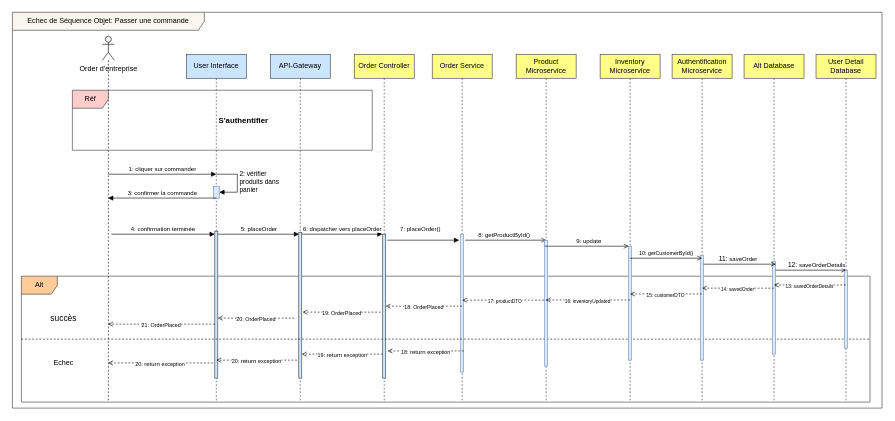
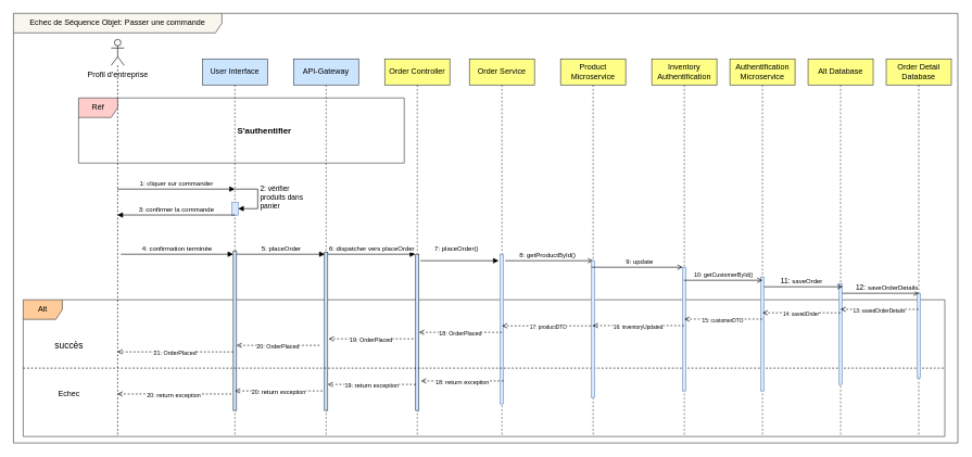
- <mxCell id="28" value="Inventory Microservice" style="shape=umlLifeline;perimeter=lifelinePerimeter;whiteSpace=wrap;html=1;container=1;dropTarget=0;collapsible=0;recursiveResize=0;outlineConnect=0;portConstraint=eastwest;newEdgeStyle={&quot;curved&quot;:0,&quot;rounded&quot;:0};fillColor=#ffff88;strokeColor=#36393d;" parent="1" vertex="1"><mxGeometry x="1000" y="90" width="100" height="580" as="geometry" /></mxCell>
+ <mxCell id="28" value="Inventory Authentification" style="shape=umlLifeline;perimeter=lifelinePerimeter;whiteSpace=wrap;html=1;container=1;dropTarget=0;collapsible=0;recursiveResize=0;outlineConnect=0;portConstraint=eastwest;newEdgeStyle={&quot;curved&quot;:0,&quot;rounded&quot;:0};fillColor=#ffff88;strokeColor=#36393d;" parent="1" vertex="1"><mxGeometry x="1000" y="90" width="100" height="580" as="geometry" /></mxCell>
- <mxCell id="36" value="User Detail Database" style="shape=umlLifeline;perimeter=lifelinePerimeter;whiteSpace=wrap;html=1;container=1;dropTarget=0;collapsible=0;recursiveResize=0;outlineConnect=0;portConstraint=eastwest;newEdgeStyle={&quot;curved&quot;:0,&quot;rounded&quot;:0};fillColor=#ffff88;strokeColor=#36393d;" parent="1" vertex="1"><mxGeometry x="1360" y="90" width="100" height="580" as="geometry" /></mxCell>
+ <mxCell id="36" value="Order Detail Database" style="shape=umlLifeline;perimeter=lifelinePerimeter;whiteSpace=wrap;html=1;container=1;dropTarget=0;collapsible=0;recursiveResize=0;outlineConnect=0;portConstraint=eastwest;newEdgeStyle={&quot;curved&quot;:0,&quot;rounded&quot;:0};fillColor=#ffff88;strokeColor=#36393d;" parent="1" vertex="1"><mxGeometry x="1360" y="90" width="100" height="580" as="geometry" /></mxCell>
- <mxCell id="26" value="Order d'entreprise" style="text;html=1;align=center;verticalAlign=middle;resizable=0;points=[];autosize=1;strokeColor=none;fillColor=none;" parent="1" vertex="1"><mxGeometry x="120" y="100" width="120" height="30" as="geometry" /></mxCell>
+ <mxCell id="26" value="Profil d'entreprise" style="text;html=1;align=center;verticalAlign=middle;resizable=0;points=[];autosize=1;strokeColor=none;fillColor=none;" parent="1" vertex="1"><mxGeometry x="120" y="100" width="120" height="30" as="geometry" /></mxCell>
